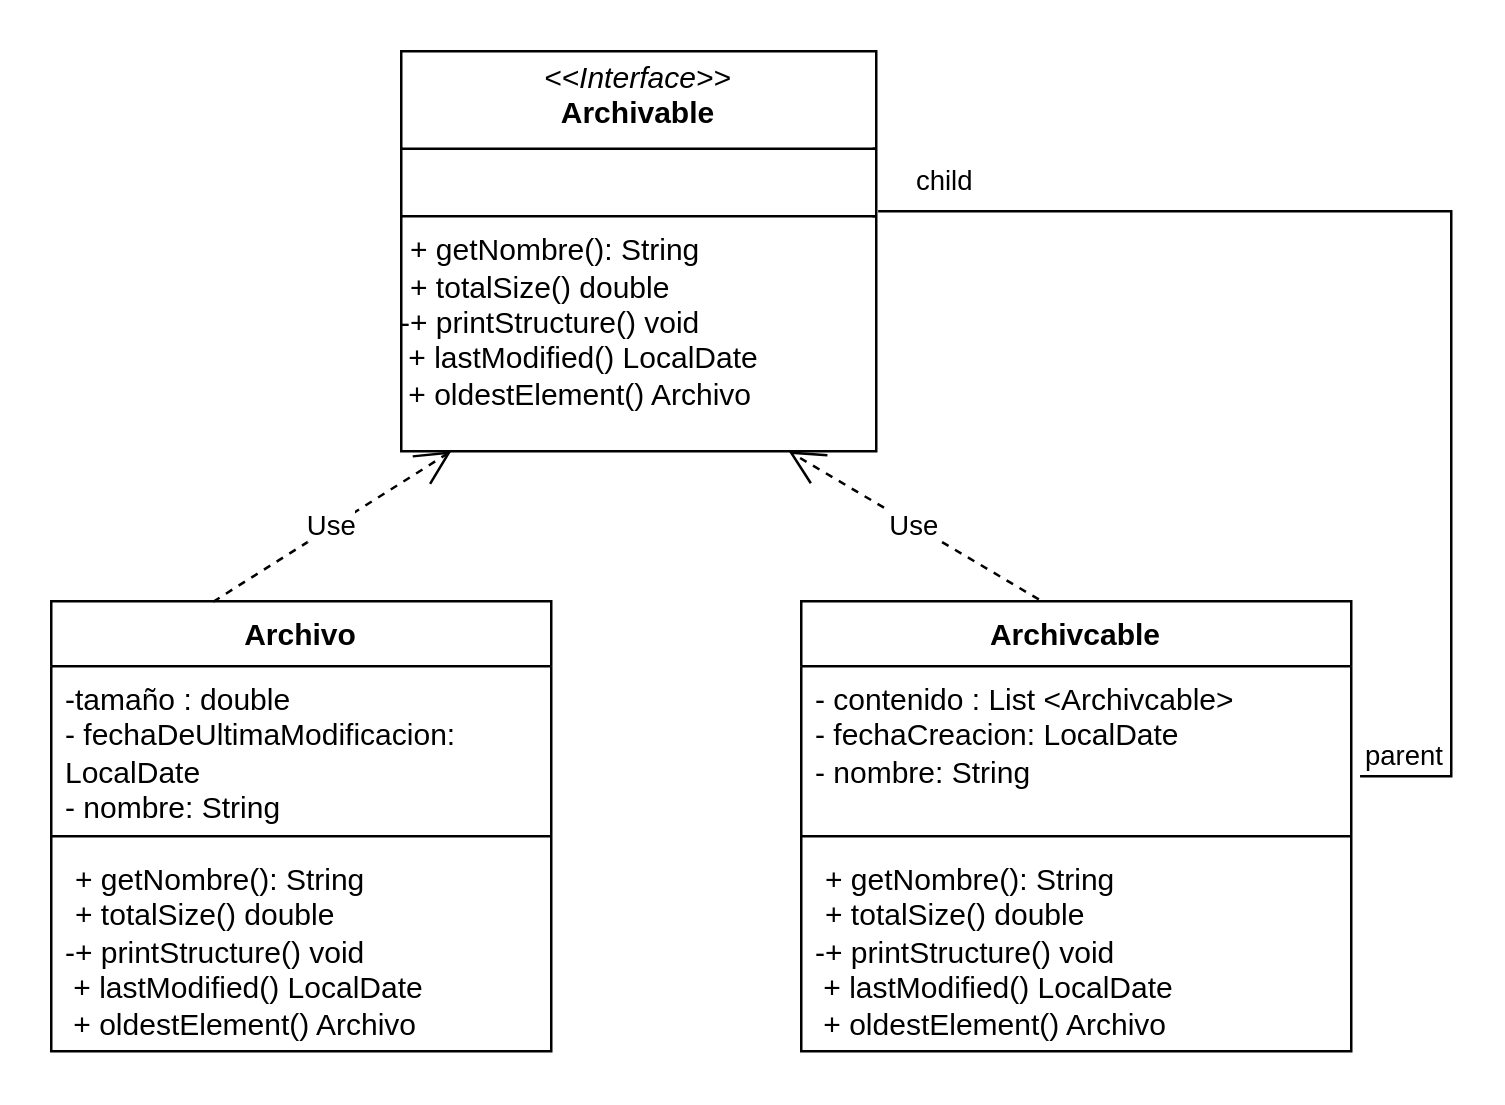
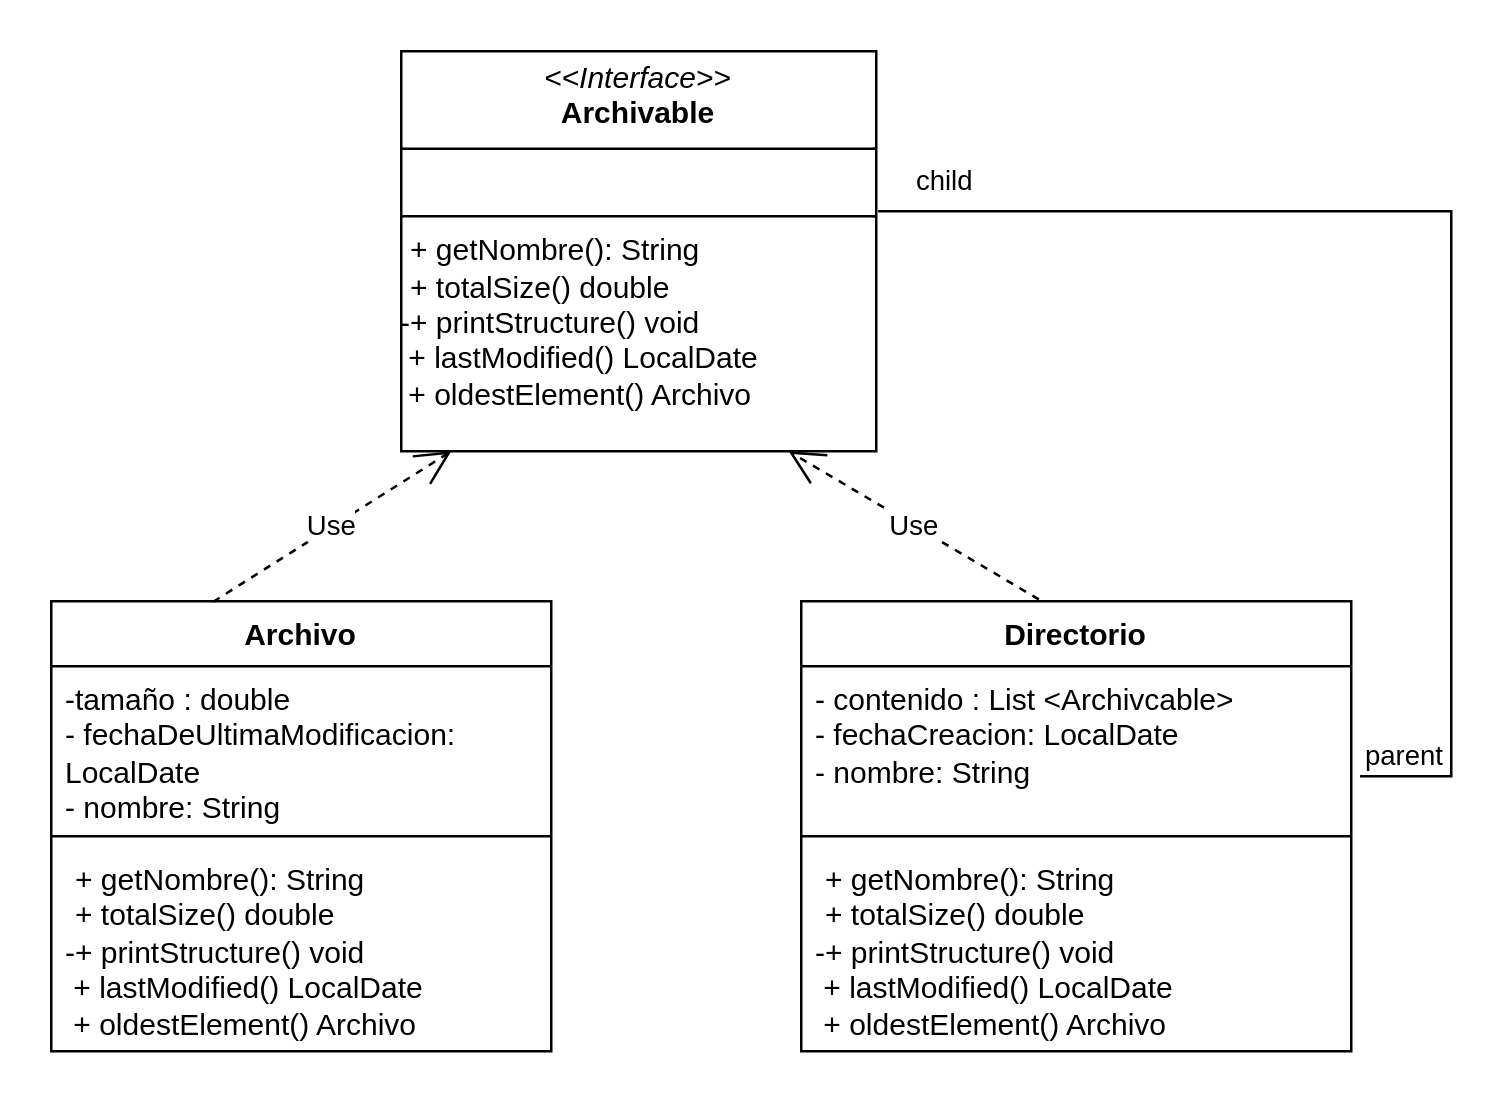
- <mxCell id="6" value="Archivcable" style="swimlane;fontStyle=1;align=center;verticalAlign=top;childLayout=stackLayout;horizontal=1;startSize=26;horizontalStack=0;resizeParent=1;resizeParentMax=0;resizeLast=0;collapsible=1;marginBottom=0;whiteSpace=wrap;html=1;" vertex="1" parent="1"><mxGeometry x="320" y="240" width="220" height="180" as="geometry" /></mxCell>
+ <mxCell id="6" value="Directorio" style="swimlane;fontStyle=1;align=center;verticalAlign=top;childLayout=stackLayout;horizontal=1;startSize=26;horizontalStack=0;resizeParent=1;resizeParentMax=0;resizeLast=0;collapsible=1;marginBottom=0;whiteSpace=wrap;html=1;" vertex="1" parent="1"><mxGeometry x="320" y="240" width="220" height="180" as="geometry" /></mxCell>
